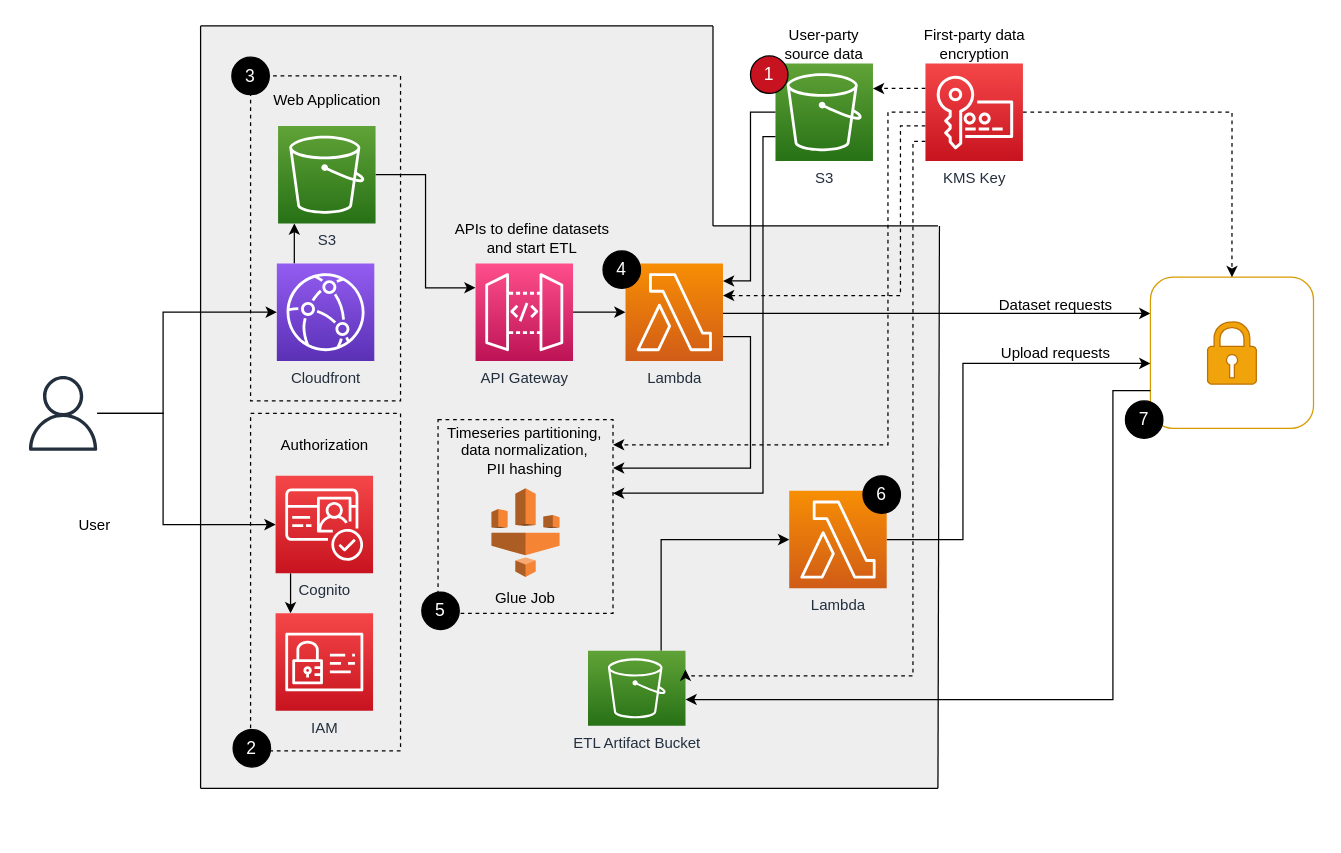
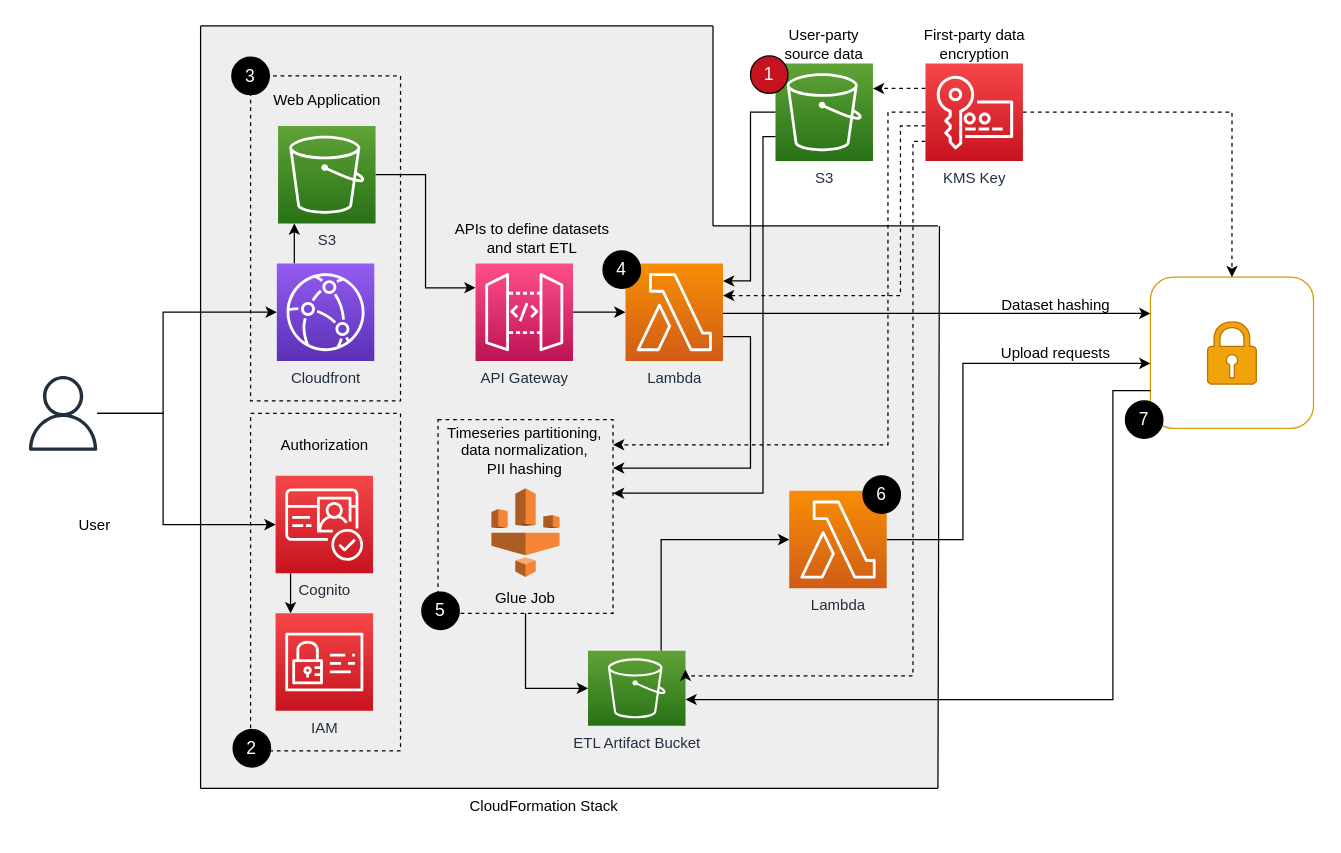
- <mxCell id="59" value="Dataset requests" style="text;whiteSpace=wrap;html=1;align=center;" vertex="1" parent="1"><mxGeometry x="796.5" y="230" width="95" height="20" as="geometry" /></mxCell>
+ <mxCell id="59" value="Dataset hashing" style="text;whiteSpace=wrap;html=1;align=center;" vertex="1" parent="1"><mxGeometry x="796.5" y="230" width="95" height="20" as="geometry" /></mxCell>
+ <mxCell id="38" style="edgeStyle=orthogonalEdgeStyle;rounded=0;orthogonalLoop=1;jettySize=auto;html=1;entryX=0;entryY=0.5;entryDx=0;entryDy=0;entryPerimeter=0;fontColor=#B3B3B3;endArrow=classic;endFill=1;" parent="1" source="56" target="30" edge="1"><mxGeometry relative="1" as="geometry" /></mxCell>
+ <mxCell id="5" value="CloudFormation Stack" style="text;html=1;strokeColor=none;fillColor=none;align=center;verticalAlign=middle;whiteSpace=wrap;rounded=0;" parent="2" vertex="1"><mxGeometry x="170" y="610" width="210" height="30" as="geometry" /></mxCell>
